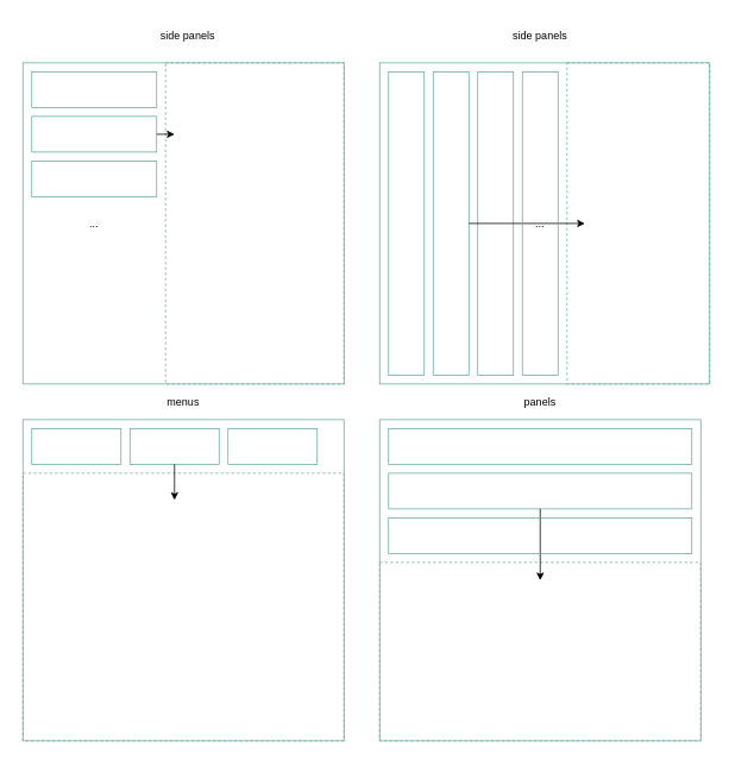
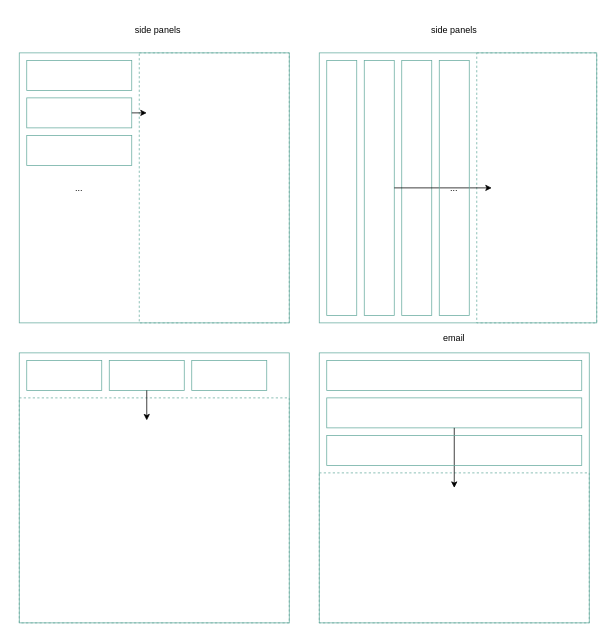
- <mxCell id="35" value="&lt;span style=&quot;font-size: 12px;&quot;&gt;panels&lt;/span&gt;" style="rounded=0;whiteSpace=wrap;html=1;fontSize=24;align=center;fillColor=none;strokeColor=none;verticalAlign=middle;spacingBottom=8;" parent="1" vertex="1"><mxGeometry x="420" y="430" width="370" height="40" as="geometry" /></mxCell>
+ <mxCell id="35" value="&lt;span style=&quot;font-size: 12px;&quot;&gt;email&lt;/span&gt;" style="rounded=0;whiteSpace=wrap;html=1;fontSize=24;align=center;fillColor=none;strokeColor=none;verticalAlign=middle;spacingBottom=8;" parent="1" vertex="1"><mxGeometry x="420" y="430" width="370" height="40" as="geometry" /></mxCell>
- <mxCell id="33" value="&lt;span style=&quot;font-size: 12px;&quot;&gt;menus&lt;/span&gt;" style="rounded=0;whiteSpace=wrap;html=1;fontSize=24;align=center;fillColor=none;strokeColor=none;verticalAlign=middle;spacingBottom=8;" parent="1" vertex="1"><mxGeometry x="20" y="430" width="370" height="40" as="geometry" /></mxCell>
